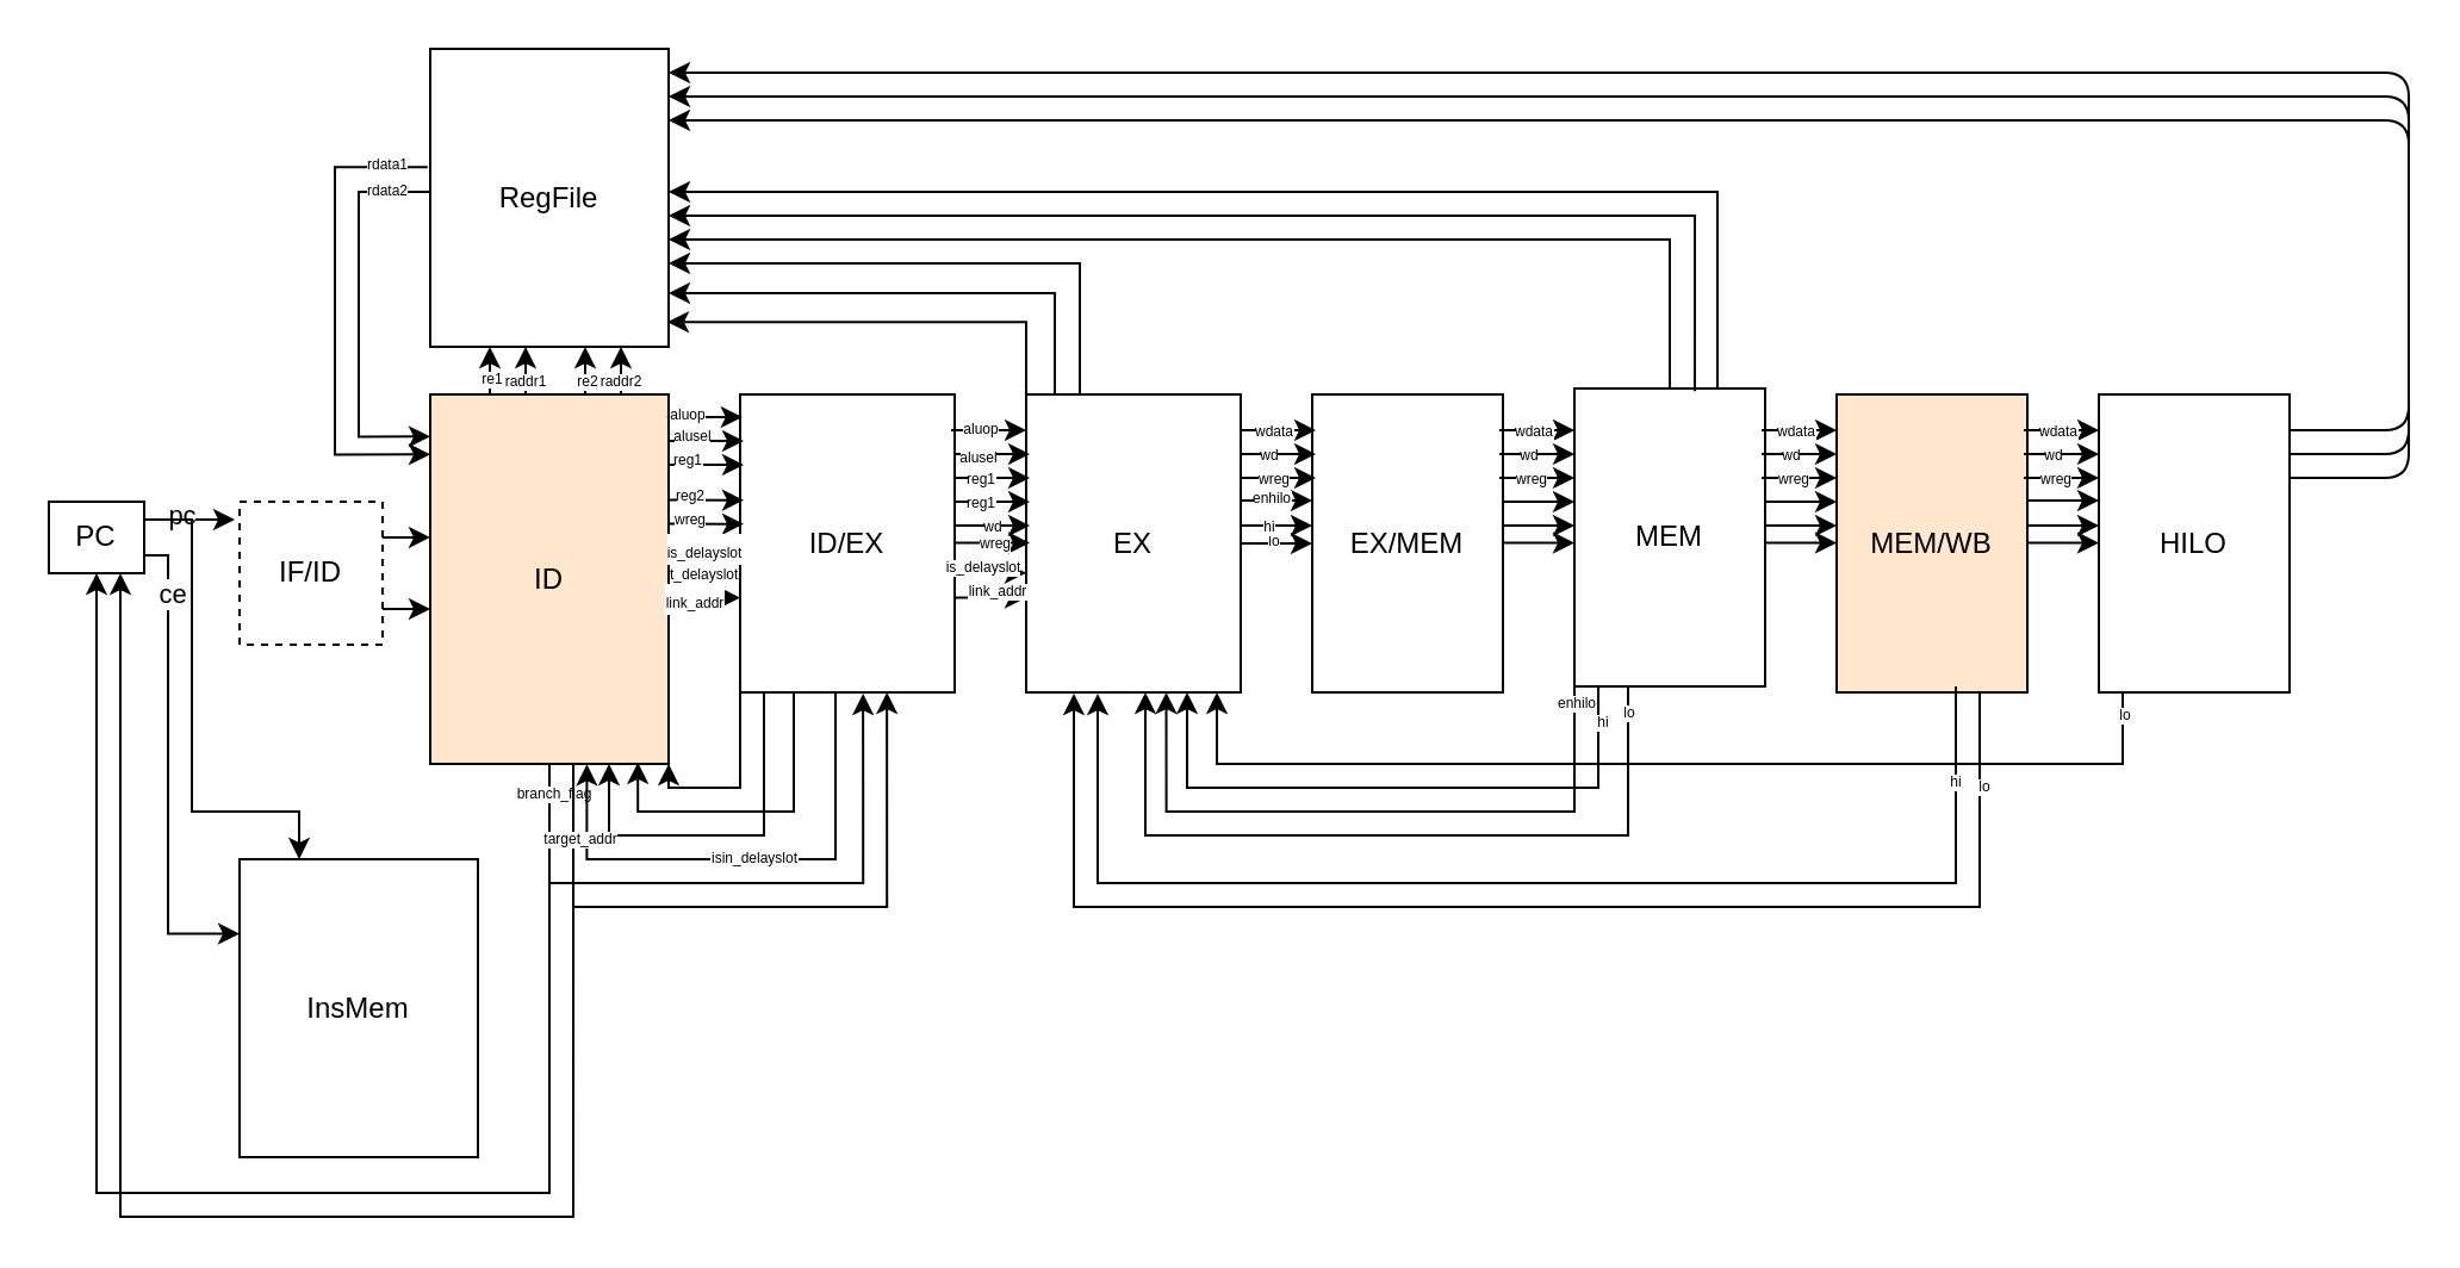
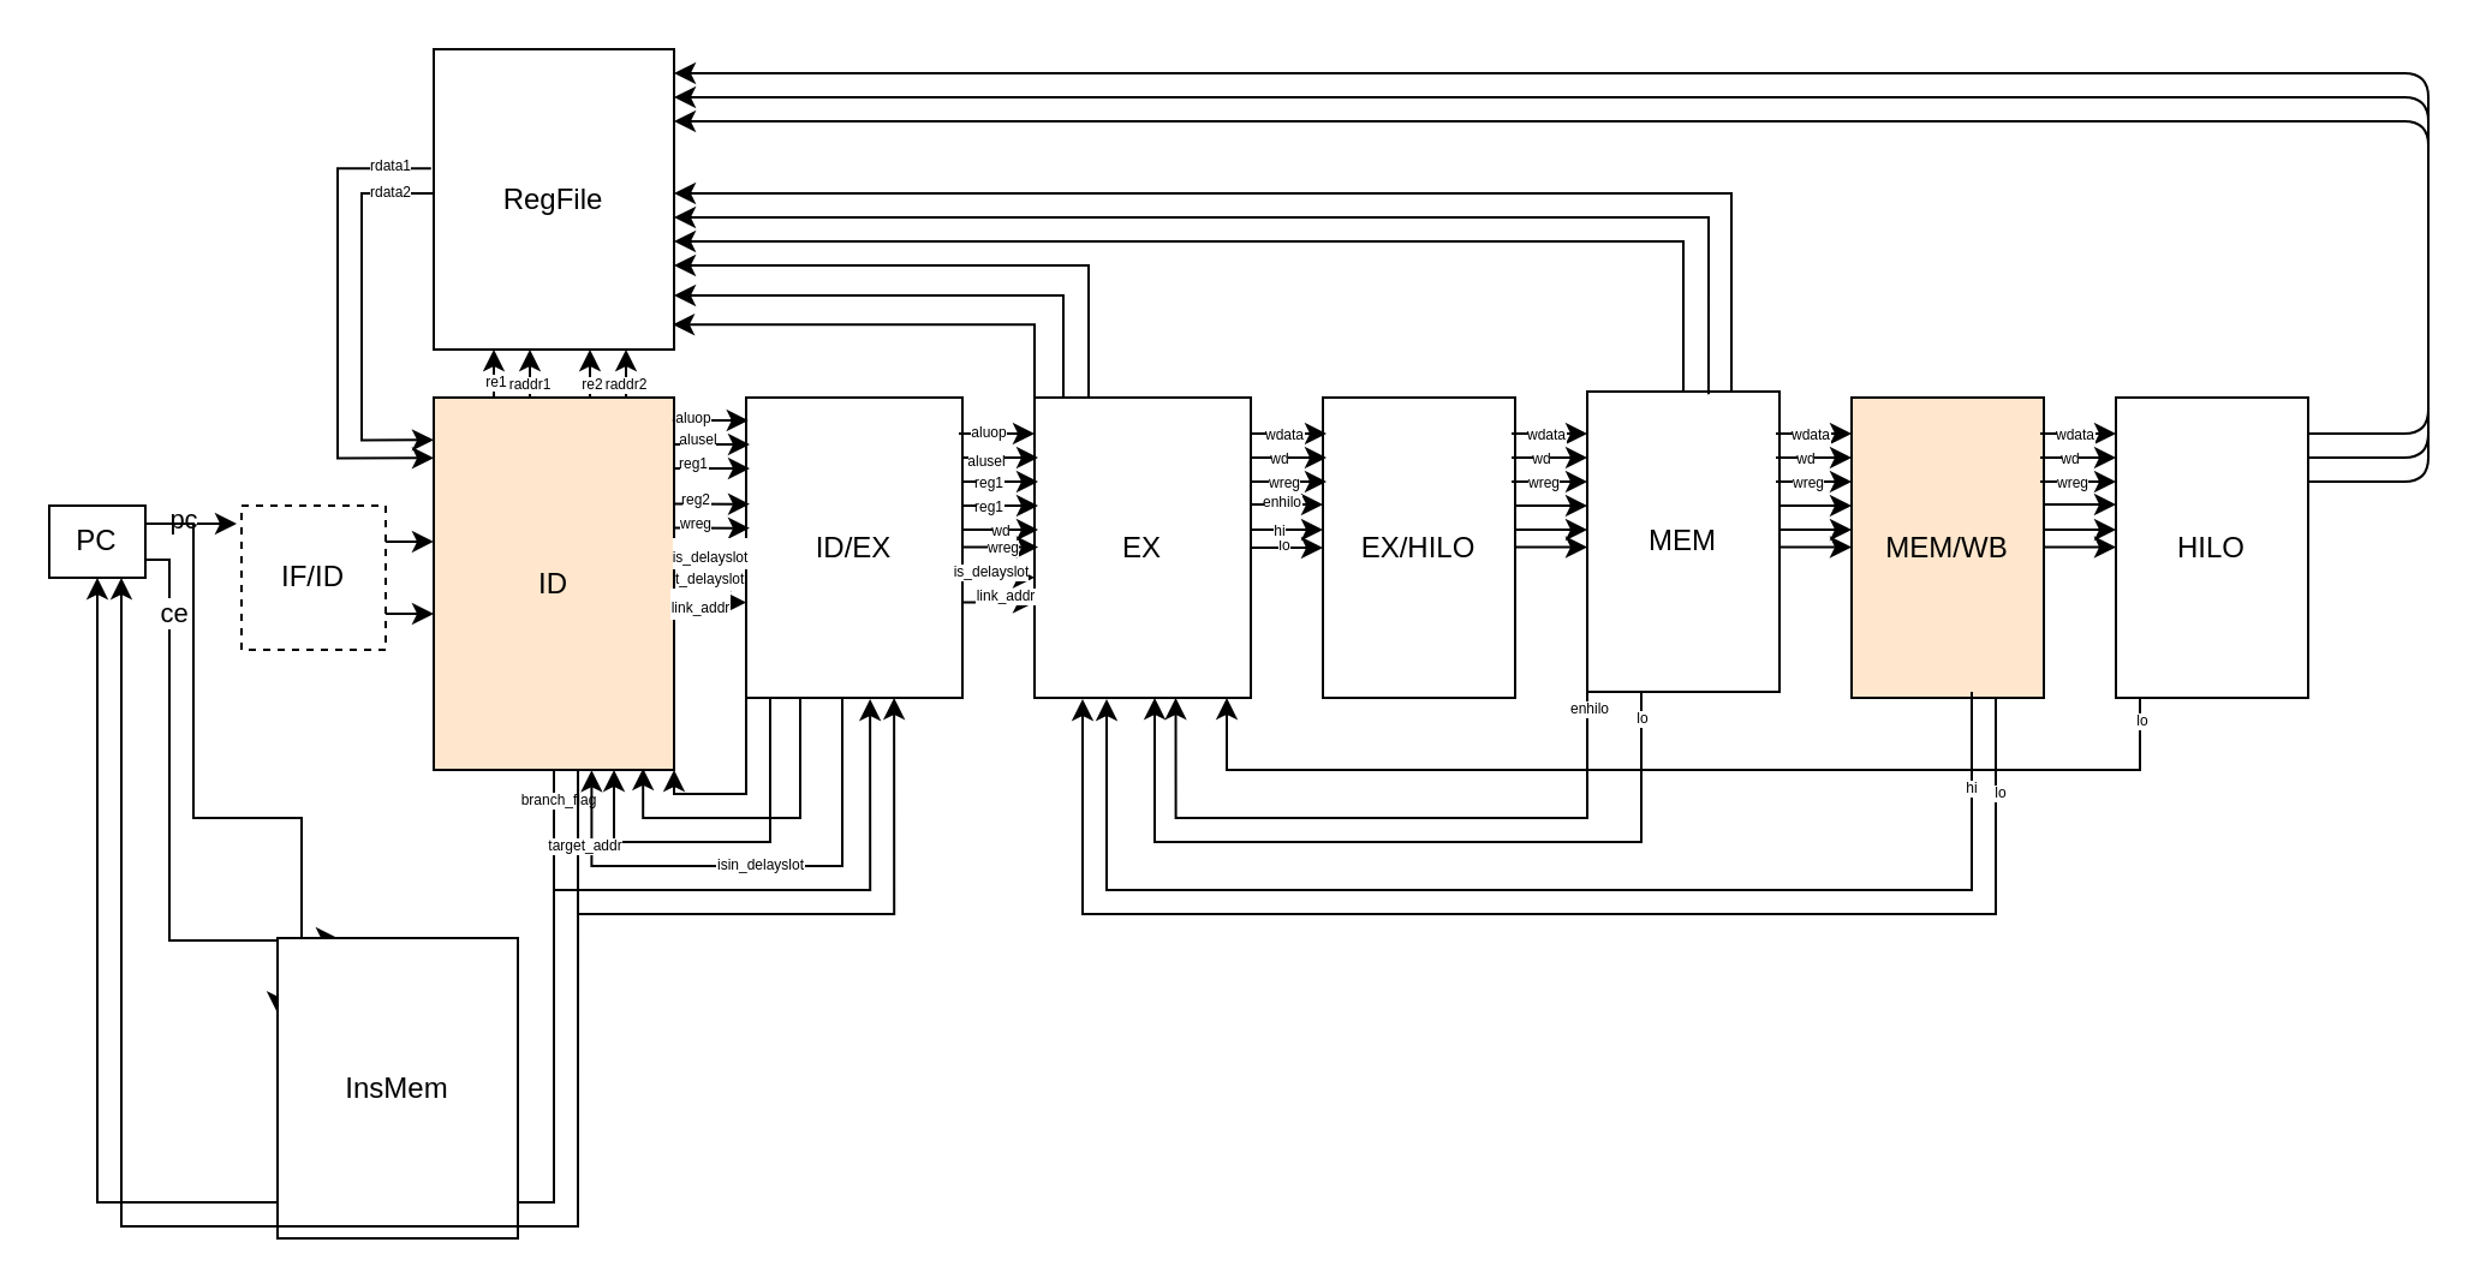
- <mxCell id="28" value="EX/MEM" style="rounded=0;whiteSpace=wrap;html=1;" parent="1" vertex="1"><mxGeometry x="550" y="165" width="80" height="125" as="geometry" /></mxCell>
+ <mxCell id="28" value="EX/HILO" style="rounded=0;whiteSpace=wrap;html=1;" parent="1" vertex="1"><mxGeometry x="550" y="165" width="80" height="125" as="geometry" /></mxCell>
- <mxCell id="30" style="edgeStyle=orthogonalEdgeStyle;rounded=0;orthogonalLoop=1;jettySize=auto;html=1;entryX=0.75;entryY=1;entryDx=0;entryDy=0;fontSize=6;" parent="1" source="32" target="27" edge="1"><mxGeometry relative="1" as="geometry"><Array as="points"><mxPoint x="670" y="330" /><mxPoint x="498" y="330" /></Array></mxGeometry></mxCell>
- <mxCell id="31" value="hi" style="edgeLabel;html=1;align=center;verticalAlign=middle;resizable=0;points=[];fontSize=6;" parent="30" vertex="1" connectable="0"><mxGeometry x="-0.883" y="1" relative="1" as="geometry"><mxPoint as="offset" /></mxGeometry></mxCell>
- <mxCell id="36" value="InsMem" style="rounded=0;whiteSpace=wrap;html=1;" parent="1" vertex="1"><mxGeometry x="100" y="360" width="100" height="125" as="geometry" /></mxCell>
+ <mxCell id="36" value="InsMem" style="rounded=0;whiteSpace=wrap;html=1;" parent="1" vertex="1"><mxGeometry x="115" y="390" width="100" height="125" as="geometry" /></mxCell>
